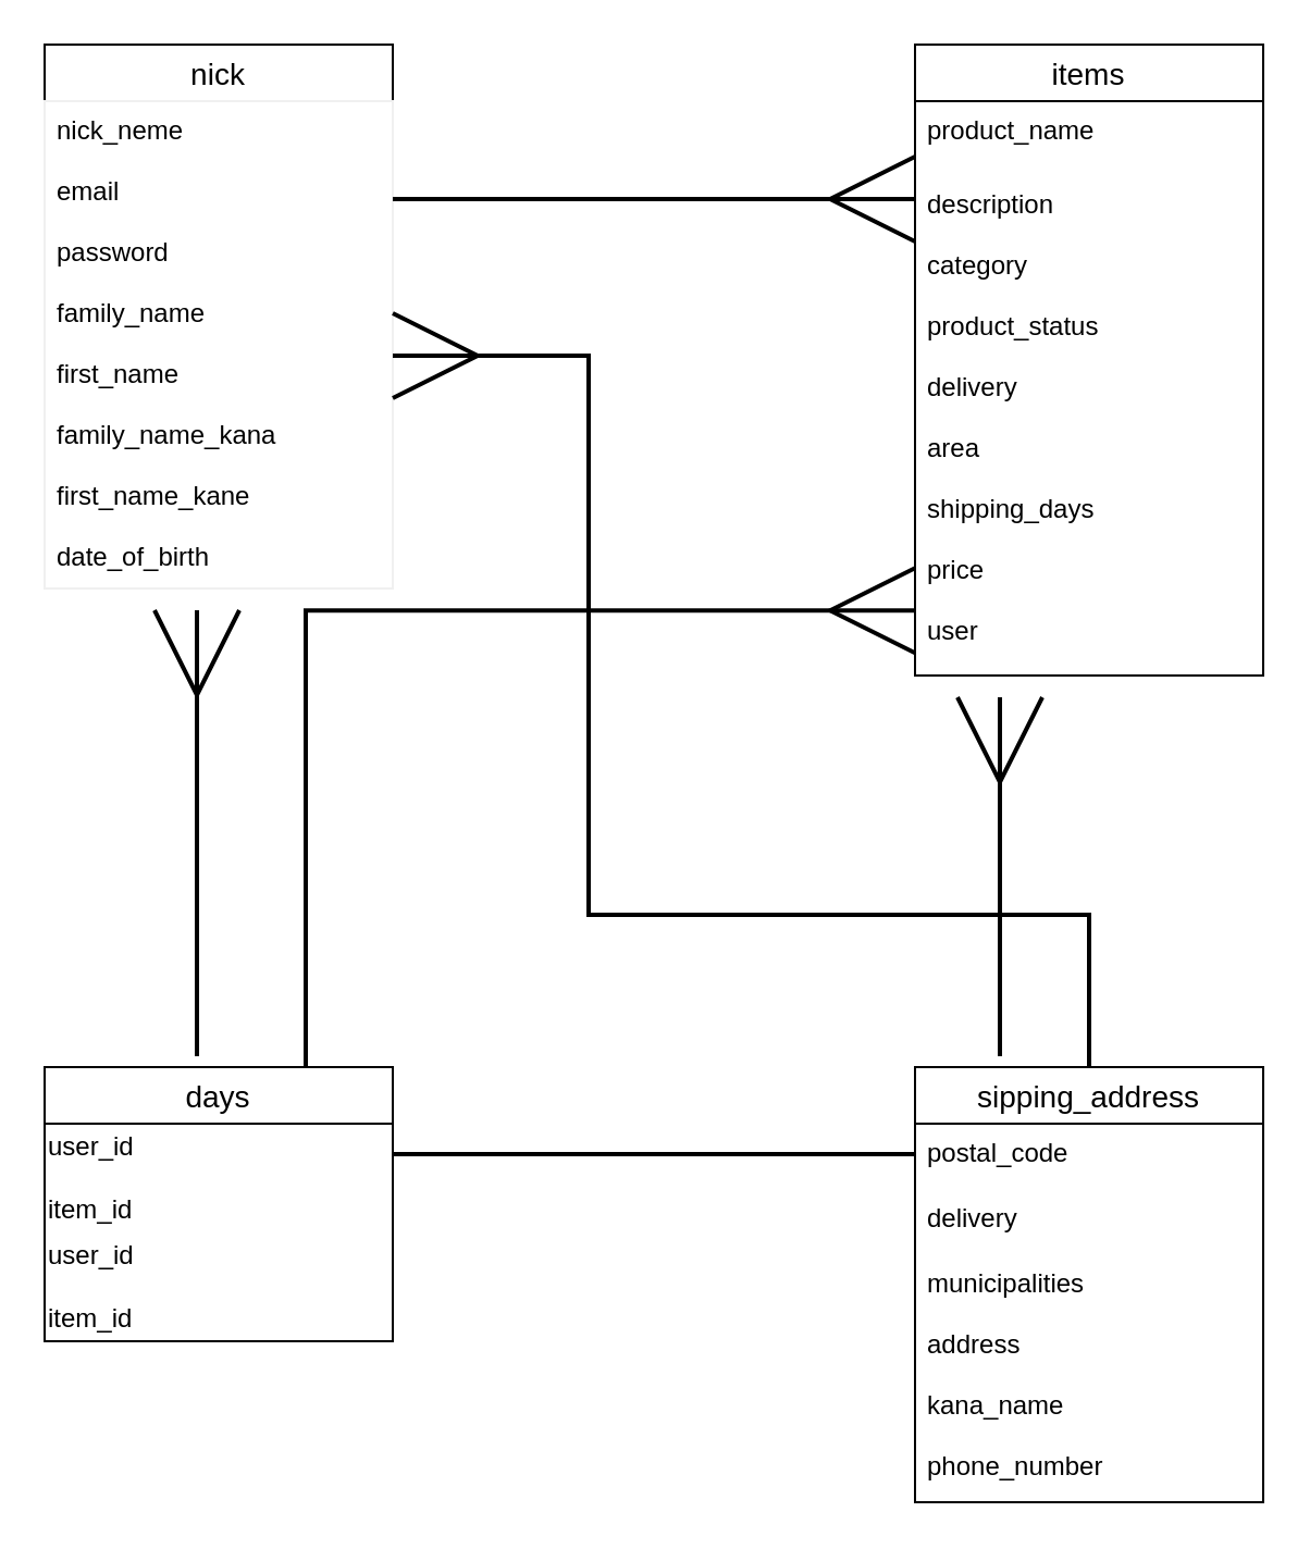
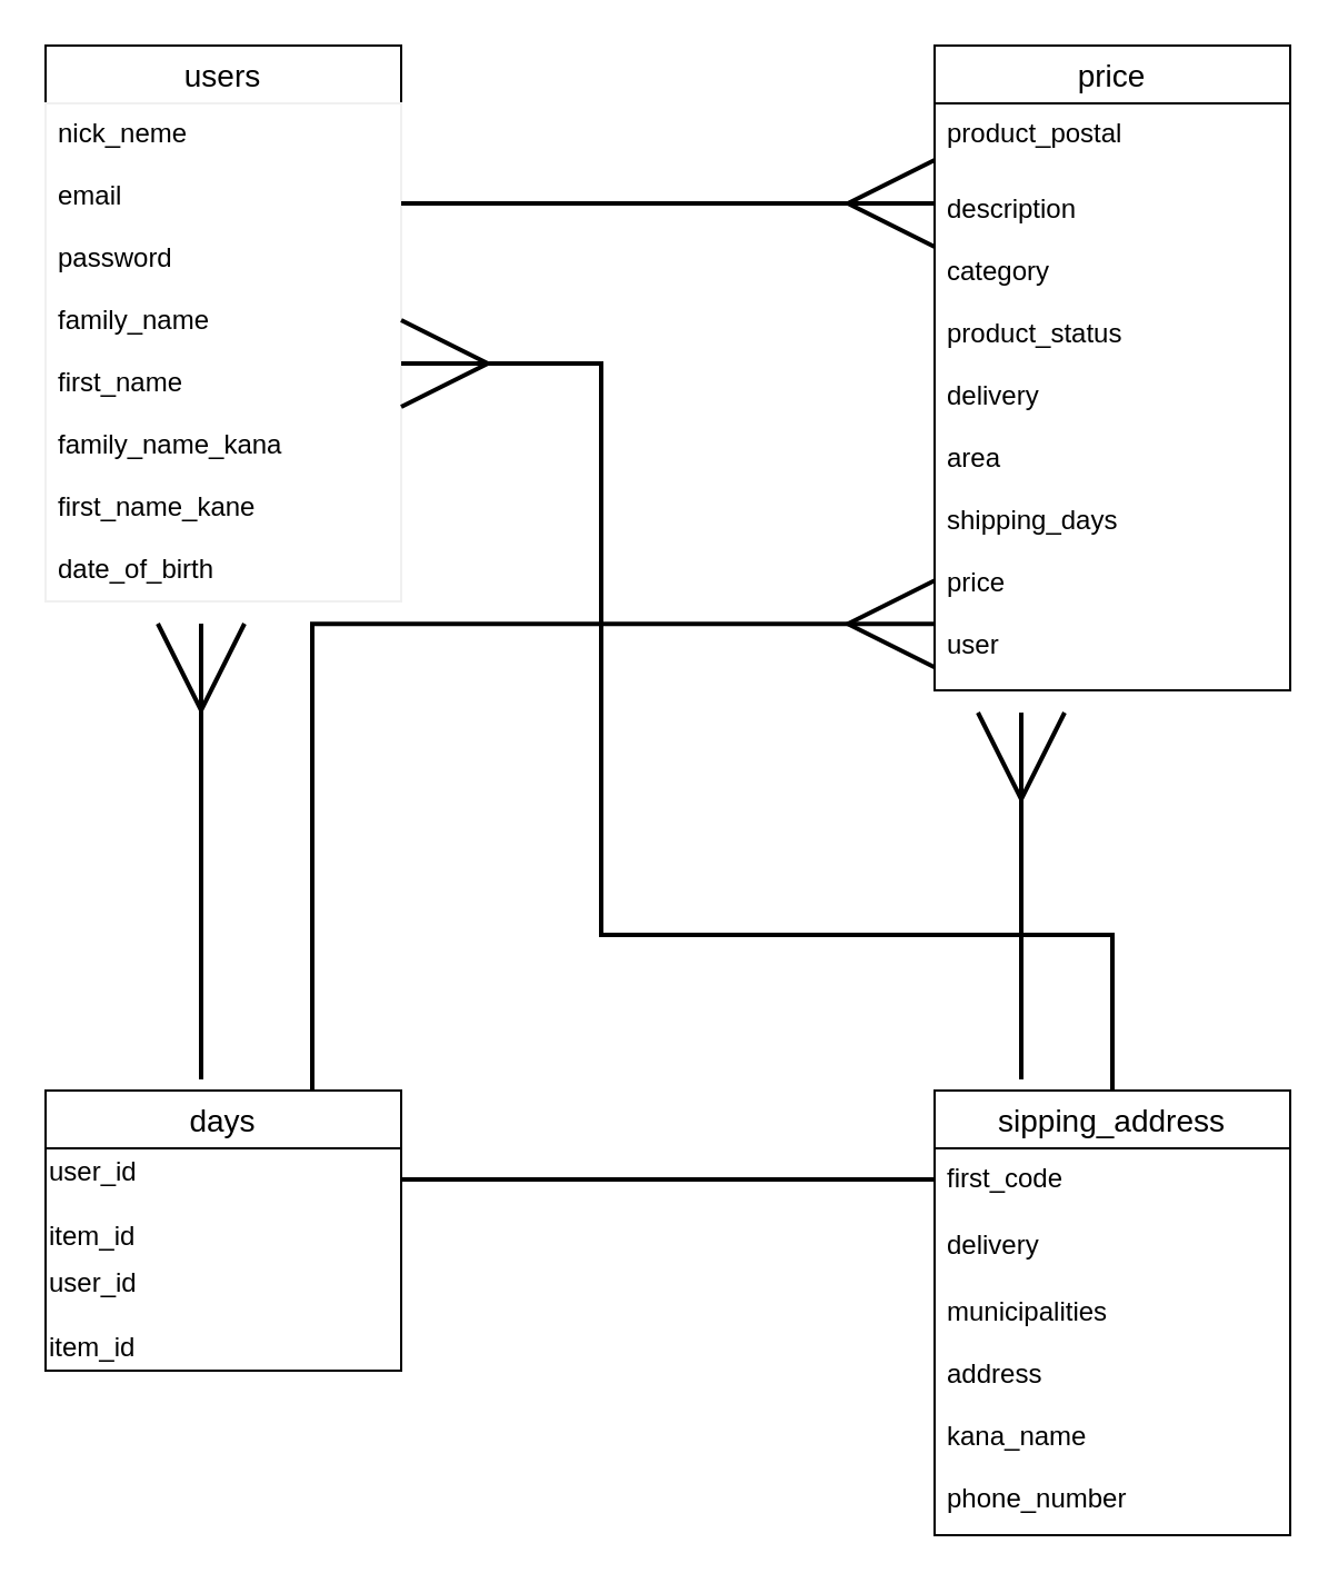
- <mxCell id="2" value="nick" style="swimlane;fontStyle=0;childLayout=stackLayout;horizontal=1;startSize=26;horizontalStack=0;resizeParent=1;resizeParentMax=0;resizeLast=0;collapsible=1;marginBottom=0;align=center;fontSize=14;" parent="1" vertex="1"><mxGeometry x="20" y="20" width="160" height="250" as="geometry" /></mxCell>
+ <mxCell id="2" value="users" style="swimlane;fontStyle=0;childLayout=stackLayout;horizontal=1;startSize=26;horizontalStack=0;resizeParent=1;resizeParentMax=0;resizeLast=0;collapsible=1;marginBottom=0;align=center;fontSize=14;" parent="1" vertex="1"><mxGeometry x="20" y="20" width="160" height="250" as="geometry" /></mxCell>
- <mxCell id="4" value="items" style="swimlane;fontStyle=0;childLayout=stackLayout;horizontal=1;startSize=26;horizontalStack=0;resizeParent=1;resizeParentMax=0;resizeLast=0;collapsible=1;marginBottom=0;align=center;fontSize=14;" parent="1" vertex="1"><mxGeometry x="420" y="20" width="160" height="290" as="geometry" /></mxCell>
+ <mxCell id="4" value="price" style="swimlane;fontStyle=0;childLayout=stackLayout;horizontal=1;startSize=26;horizontalStack=0;resizeParent=1;resizeParentMax=0;resizeLast=0;collapsible=1;marginBottom=0;align=center;fontSize=14;" parent="1" vertex="1"><mxGeometry x="420" y="20" width="160" height="290" as="geometry" /></mxCell>
- <mxCell id="5" value="product_name" style="text;strokeColor=none;fillColor=none;spacingLeft=4;spacingRight=4;overflow=hidden;rotatable=0;points=[[0,0.5],[1,0.5]];portConstraint=eastwest;fontSize=12;" parent="4" vertex="1"><mxGeometry y="26" width="160" height="34" as="geometry" /></mxCell>
+ <mxCell id="5" value="product_postal" style="text;strokeColor=none;fillColor=none;spacingLeft=4;spacingRight=4;overflow=hidden;rotatable=0;points=[[0,0.5],[1,0.5]];portConstraint=eastwest;fontSize=12;" parent="4" vertex="1"><mxGeometry y="26" width="160" height="34" as="geometry" /></mxCell>
- <mxCell id="16" value="postal_code" style="text;strokeColor=none;fillColor=none;spacingLeft=4;spacingRight=4;overflow=hidden;rotatable=0;points=[[0,0.5],[1,0.5]];portConstraint=eastwest;fontSize=12;" parent="15" vertex="1"><mxGeometry y="26" width="160" height="30" as="geometry" /></mxCell>
+ <mxCell id="16" value="first_code" style="text;strokeColor=none;fillColor=none;spacingLeft=4;spacingRight=4;overflow=hidden;rotatable=0;points=[[0,0.5],[1,0.5]];portConstraint=eastwest;fontSize=12;" parent="15" vertex="1"><mxGeometry y="26" width="160" height="30" as="geometry" /></mxCell>
